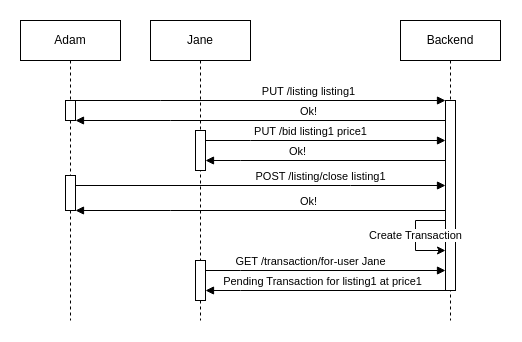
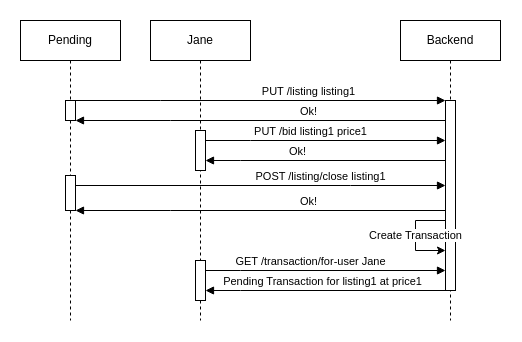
- <mxCell id="2" value="Adam" style="shape=umlLifeline;perimeter=lifelinePerimeter;whiteSpace=wrap;html=1;container=0;dropTarget=0;collapsible=0;recursiveResize=0;outlineConnect=0;portConstraint=eastwest;newEdgeStyle={&quot;edgeStyle&quot;:&quot;elbowEdgeStyle&quot;,&quot;elbow&quot;:&quot;vertical&quot;,&quot;curved&quot;:0,&quot;rounded&quot;:0};" parent="1" vertex="1"><mxGeometry x="20" y="20" width="100" height="300" as="geometry" /></mxCell>
+ <mxCell id="2" value="Pending" style="shape=umlLifeline;perimeter=lifelinePerimeter;whiteSpace=wrap;html=1;container=0;dropTarget=0;collapsible=0;recursiveResize=0;outlineConnect=0;portConstraint=eastwest;newEdgeStyle={&quot;edgeStyle&quot;:&quot;elbowEdgeStyle&quot;,&quot;elbow&quot;:&quot;vertical&quot;,&quot;curved&quot;:0,&quot;rounded&quot;:0};" parent="1" vertex="1"><mxGeometry x="20" y="20" width="100" height="300" as="geometry" /></mxCell>
